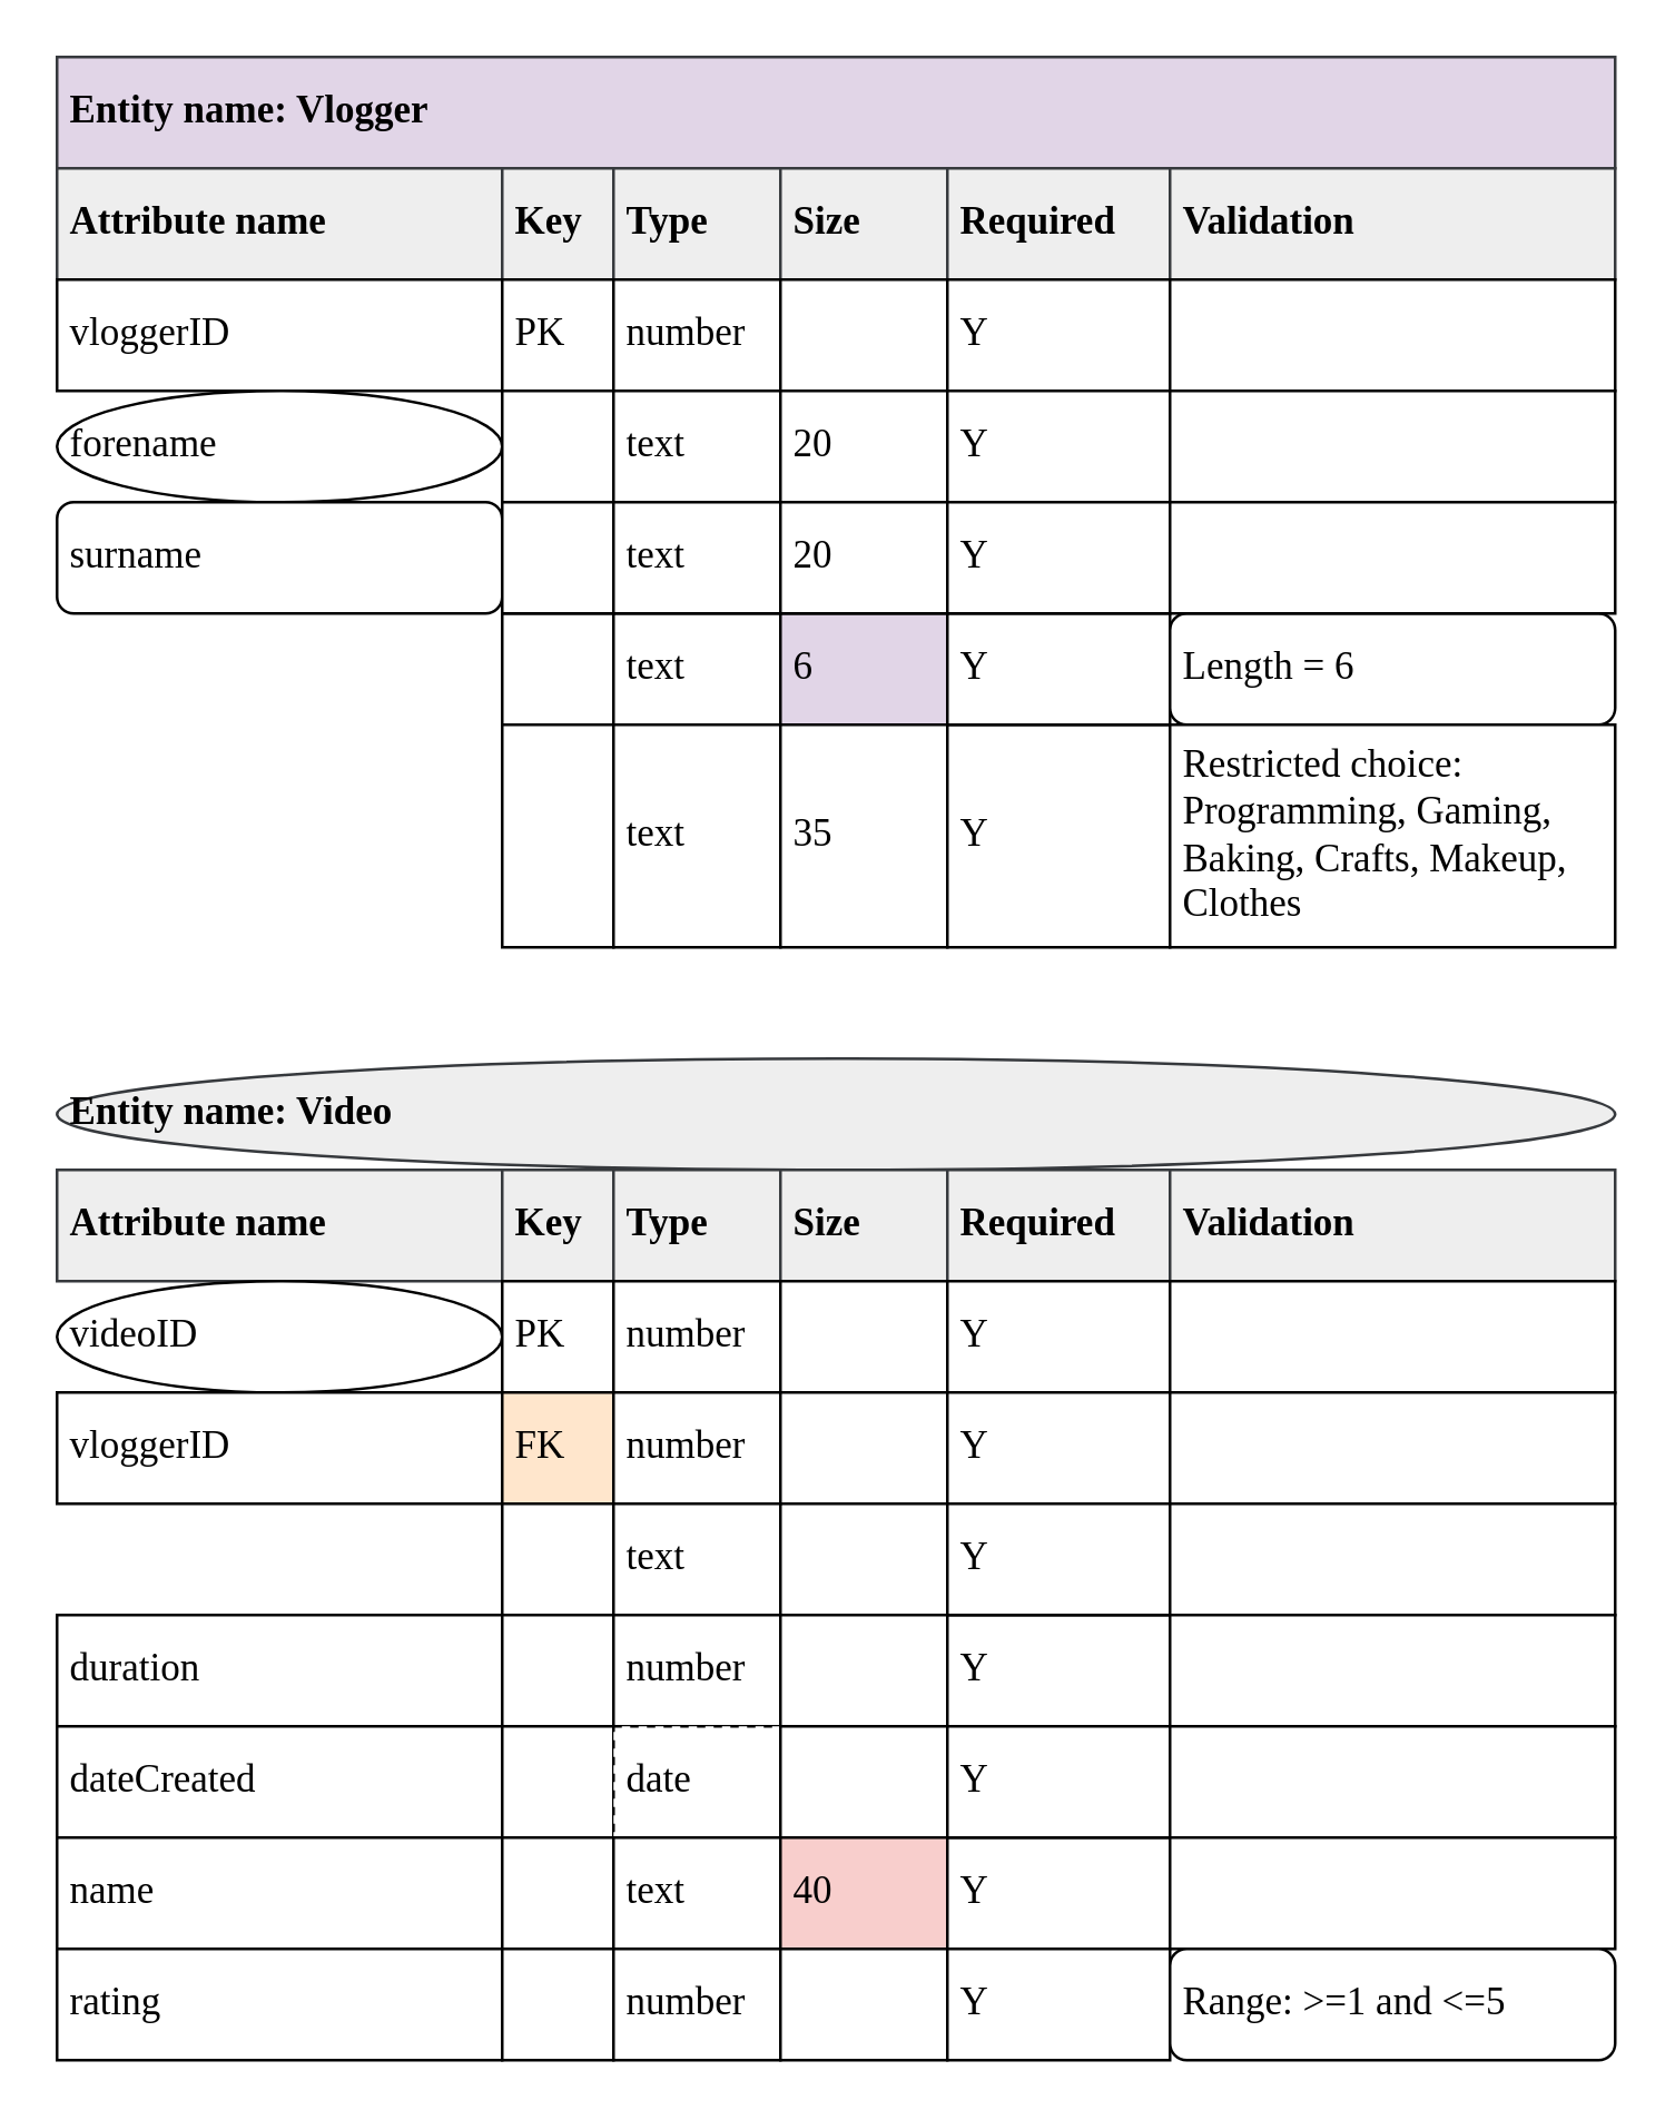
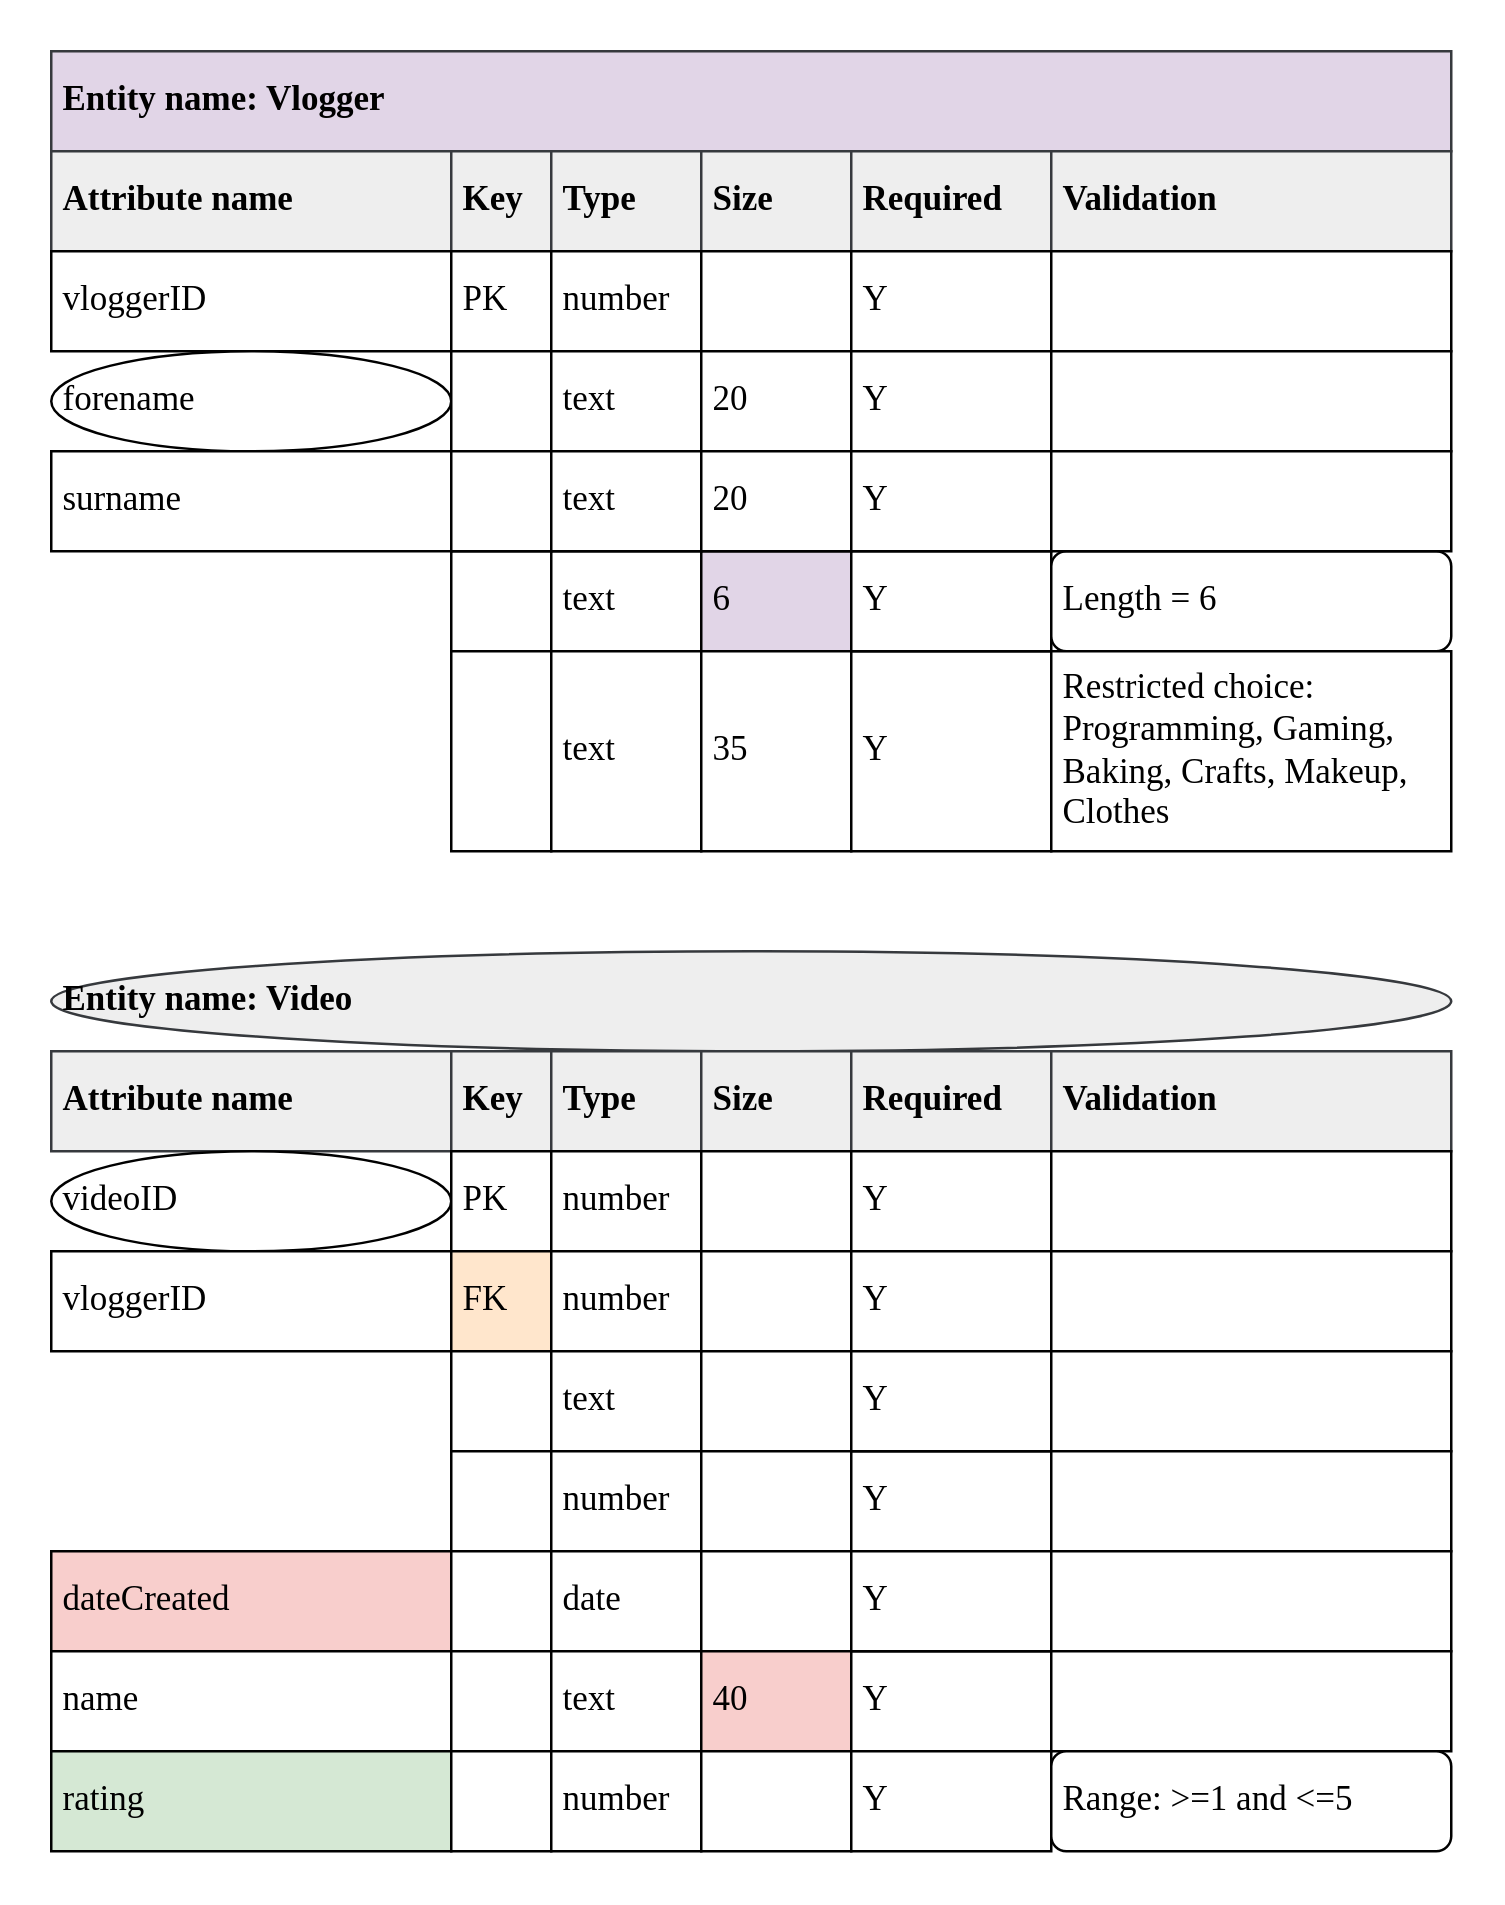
- <mxCell id="60" value="surname" style="whiteSpace=wrap;html=1;align=left;fontFamily=Trebuchet MS;fontSize=14;spacing=5;rounded=1;" vertex="1" parent="1"><mxGeometry x="20" y="180" width="160" height="40" as="geometry" /></mxCell>
+ <mxCell id="60" value="surname" style="rounded=0;whiteSpace=wrap;html=1;align=left;fontFamily=Trebuchet MS;fontSize=14;spacing=5;" vertex="1" parent="1"><mxGeometry x="20" y="180" width="160" height="40" as="geometry" /></mxCell>
- <mxCell id="35" value="duration" style="rounded=0;whiteSpace=wrap;html=1;align=left;fontFamily=Trebuchet MS;fontSize=14;spacing=5;" vertex="1" parent="1"><mxGeometry x="20" y="580" width="160" height="40" as="geometry" /></mxCell>
- <mxCell id="66" value="dateCreated" style="rounded=0;whiteSpace=wrap;html=1;align=left;fontFamily=Trebuchet MS;fontSize=14;spacing=5;" vertex="1" parent="1"><mxGeometry x="20" y="620" width="160" height="40" as="geometry" /></mxCell>
+ <mxCell id="66" value="dateCreated" style="rounded=0;whiteSpace=wrap;html=1;align=left;fontFamily=Trebuchet MS;fontSize=14;spacing=5;fillColor=#f8cecc;" vertex="1" parent="1"><mxGeometry x="20" y="620" width="160" height="40" as="geometry" /></mxCell>
- <mxCell id="70" value="date" style="rounded=0;whiteSpace=wrap;html=1;align=left;fontStyle=0;fontFamily=Trebuchet MS;fontSize=14;spacing=5;dashed=1;" vertex="1" parent="1"><mxGeometry x="220" y="620" width="60" height="40" as="geometry" /></mxCell>
+ <mxCell id="70" value="date" style="rounded=0;whiteSpace=wrap;html=1;align=left;fontStyle=0;fontFamily=Trebuchet MS;fontSize=14;spacing=5;" vertex="1" parent="1"><mxGeometry x="220" y="620" width="60" height="40" as="geometry" /></mxCell>
- <mxCell id="78" value="rating&lt;span style=&quot;white-space: pre&quot;&gt;&#09;&lt;/span&gt;" style="rounded=0;whiteSpace=wrap;html=1;align=left;fontFamily=Trebuchet MS;fontSize=14;spacing=5;" vertex="1" parent="1"><mxGeometry x="20" y="700" width="160" height="40" as="geometry" /></mxCell>
+ <mxCell id="78" value="rating&lt;span style=&quot;white-space: pre&quot;&gt;&#09;&lt;/span&gt;" style="rounded=0;whiteSpace=wrap;html=1;align=left;fontFamily=Trebuchet MS;fontSize=14;spacing=5;fillColor=#d5e8d4;" vertex="1" parent="1"><mxGeometry x="20" y="700" width="160" height="40" as="geometry" /></mxCell>
